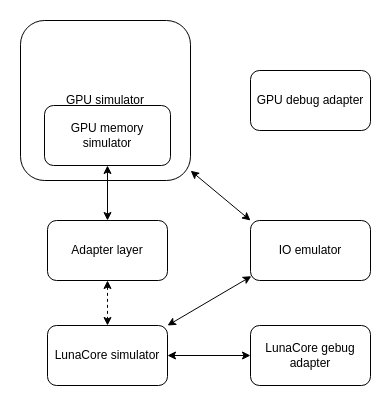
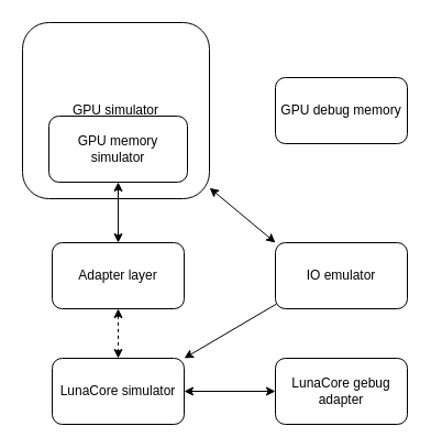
- <mxCell id="9" value="GPU debug adapter" style="rounded=1;whiteSpace=wrap;html=1;" vertex="1" parent="1"><mxGeometry x="250" y="70" width="120" height="60" as="geometry" /></mxCell>
+ <mxCell id="9" value="GPU debug memory" style="rounded=1;whiteSpace=wrap;html=1;" vertex="1" parent="1"><mxGeometry x="250" y="70" width="120" height="60" as="geometry" /></mxCell>
- <mxCell id="2" style="edgeStyle=none;rounded=0;orthogonalLoop=1;jettySize=auto;html=1;exitX=1;exitY=0;exitDx=0;exitDy=0;entryX=0.007;entryY=0.929;entryDx=0;entryDy=0;entryPerimeter=0;startArrow=classic;startFill=1;" edge="1" parent="1" source="3" target="13"><mxGeometry relative="1" as="geometry" /></mxCell>
+ <mxCell id="2" style="edgeStyle=none;rounded=0;orthogonalLoop=1;jettySize=auto;html=1;exitX=1;exitY=0;exitDx=0;exitDy=0;entryX=0.007;entryY=0.929;entryDx=0;entryDy=0;entryPerimeter=0;startArrow=classic;startFill=1;endArrow=none;" edge="1" parent="1" source="3" target="13"><mxGeometry relative="1" as="geometry" /></mxCell>
